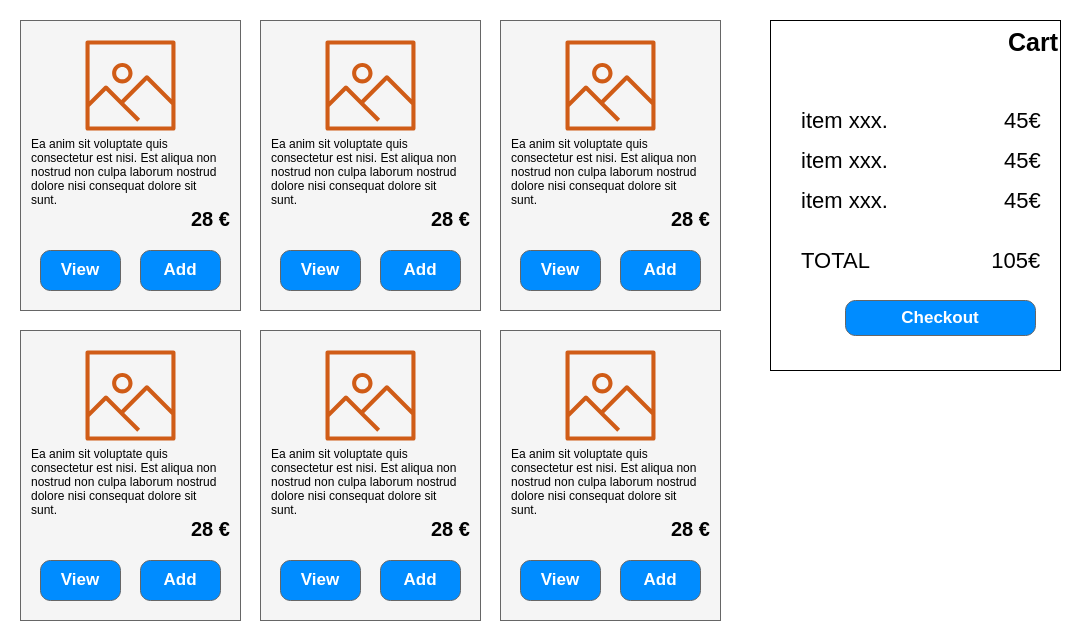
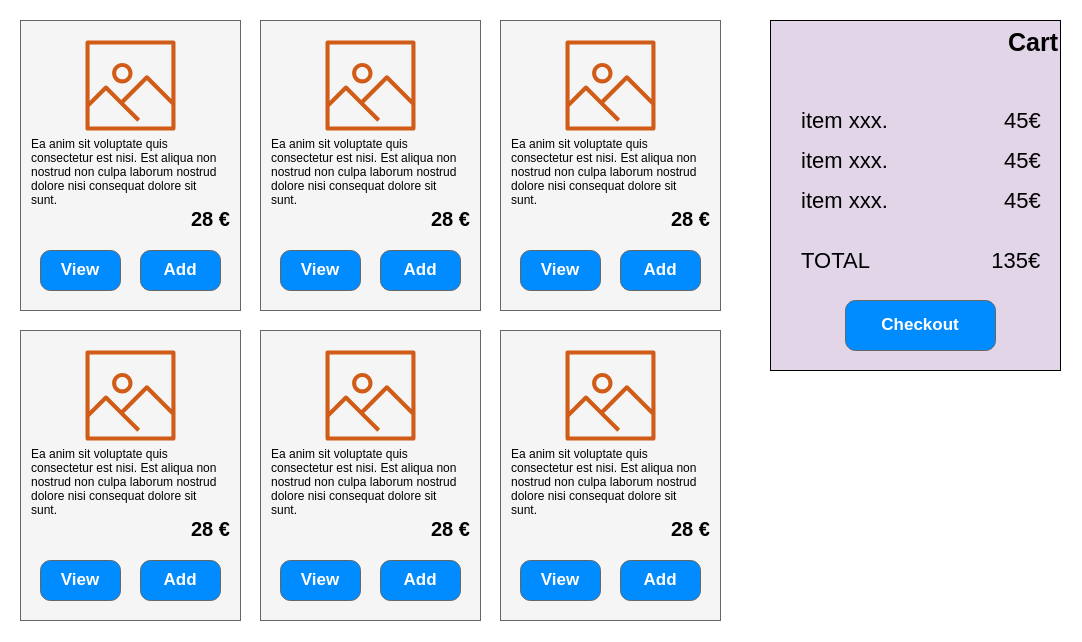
- <mxCell id="9" value="&lt;font style=&quot;font-size: 25px&quot;&gt;&lt;b&gt;Cart&lt;/b&gt;&lt;/font&gt;" style="whiteSpace=wrap;html=1;fontSize=20;verticalAlign=top;align=right;" vertex="1" parent="1"><mxGeometry x="770" y="20" width="290" height="350" as="geometry" /></mxCell>
+ <mxCell id="9" value="&lt;font style=&quot;font-size: 25px&quot;&gt;&lt;b&gt;Cart&lt;/b&gt;&lt;/font&gt;" style="whiteSpace=wrap;html=1;fontSize=20;verticalAlign=top;align=right;fillColor=#e1d5e7;" vertex="1" parent="1"><mxGeometry x="770" y="20" width="290" height="350" as="geometry" /></mxCell>
- <mxCell id="13" value="TOTAL                    105€" style="text;strokeColor=none;fillColor=none;align=left;verticalAlign=top;spacingLeft=4;spacingRight=4;overflow=hidden;rotatable=0;points=[[0,0.5],[1,0.5]];portConstraint=eastwest;fontSize=22;" vertex="1" parent="1"><mxGeometry x="795" y="240" width="250" height="50" as="geometry" /></mxCell>
+ <mxCell id="13" value="TOTAL                    135€" style="text;strokeColor=none;fillColor=none;align=left;verticalAlign=top;spacingLeft=4;spacingRight=4;overflow=hidden;rotatable=0;points=[[0,0.5],[1,0.5]];portConstraint=eastwest;fontSize=22;" vertex="1" parent="1"><mxGeometry x="795" y="240" width="250" height="50" as="geometry" /></mxCell>
- <mxCell id="14" value="Checkout" style="strokeWidth=1;shadow=0;dashed=0;align=center;html=1;shape=mxgraph.mockup.buttons.button;strokeColor=#666666;fontColor=#ffffff;mainText=;buttonStyle=round;fontSize=17;fontStyle=1;fillColor=#008cff;whiteSpace=wrap;" vertex="1" parent="1"><mxGeometry x="845" y="300" width="190" height="35" as="geometry" /></mxCell>
+ <mxCell id="14" value="Checkout" style="strokeWidth=1;shadow=0;dashed=0;align=center;html=1;shape=mxgraph.mockup.buttons.button;strokeColor=#666666;fontColor=#ffffff;mainText=;buttonStyle=round;fontSize=17;fontStyle=1;fillColor=#008cff;whiteSpace=wrap;" vertex="1" parent="1"><mxGeometry x="845" y="300" width="150" height="50" as="geometry" /></mxCell>
